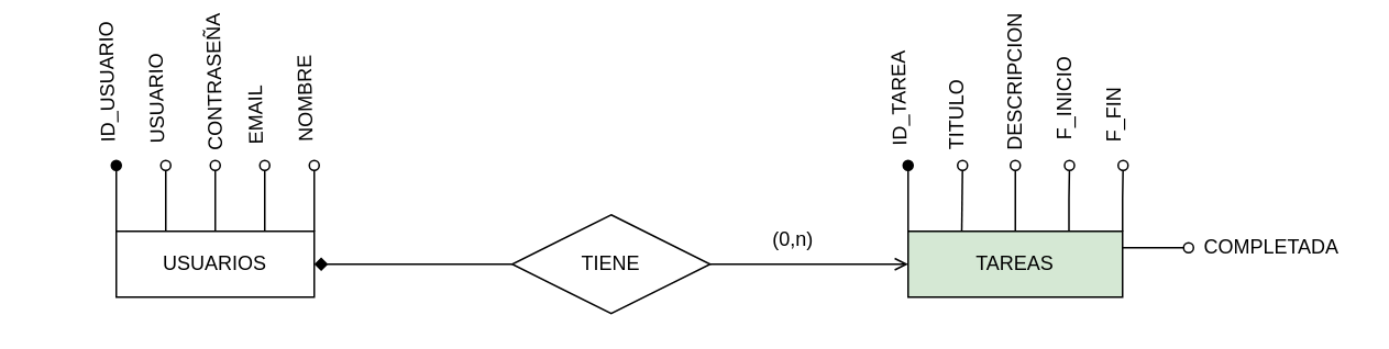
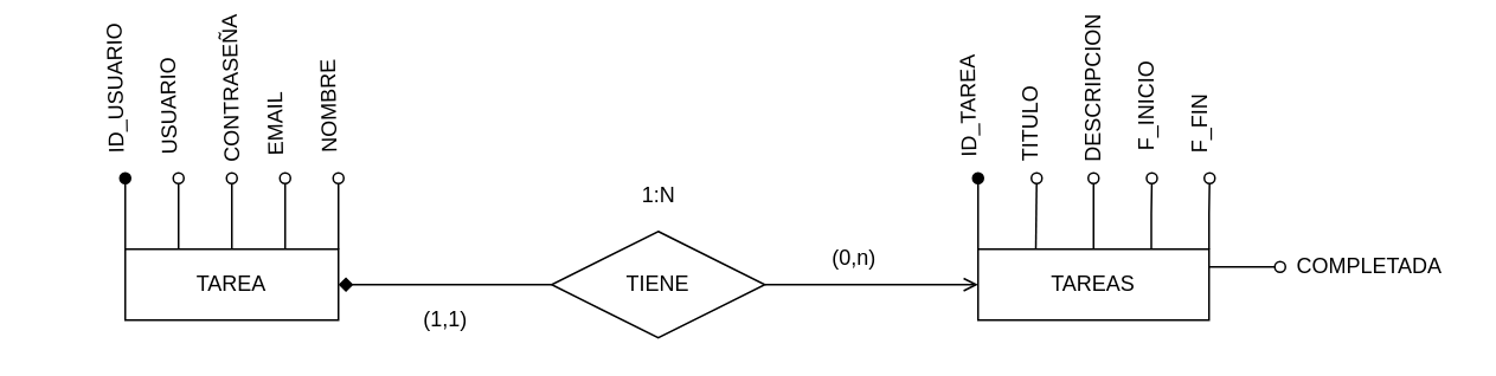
+ <mxCell id="29" value="1:N" style="text;html=1;align=center;verticalAlign=middle;resizable=0;points=[];autosize=1;strokeColor=none;fillColor=none;" parent="1" vertex="1"><mxGeometry x="355" y="80" width="30" height="20" as="geometry" /></mxCell>
- <mxCell id="7" value="USUARIOS" style="whiteSpace=wrap;html=1;align=center;" parent="1" vertex="1"><mxGeometry x="70" y="120" width="120" height="40" as="geometry" /></mxCell>
+ <mxCell id="7" value="TAREA" style="whiteSpace=wrap;html=1;align=center;" parent="1" vertex="1"><mxGeometry x="70" y="120" width="120" height="40" as="geometry" /></mxCell>
- <mxCell id="17" value="TAREAS" style="whiteSpace=wrap;html=1;align=center;fillColor=#d5e8d4;" parent="1" vertex="1"><mxGeometry x="550" y="120" width="130" height="40" as="geometry" /></mxCell>
+ <mxCell id="17" value="TAREAS" style="whiteSpace=wrap;html=1;align=center;" parent="1" vertex="1"><mxGeometry x="550" y="120" width="130" height="40" as="geometry" /></mxCell>
+ <mxCell id="27" value="(1,1)" style="text;html=1;align=center;verticalAlign=middle;resizable=0;points=[];autosize=1;strokeColor=none;fillColor=none;" parent="1" vertex="1"><mxGeometry x="230" y="150" width="40" height="20" as="geometry" /></mxCell>
